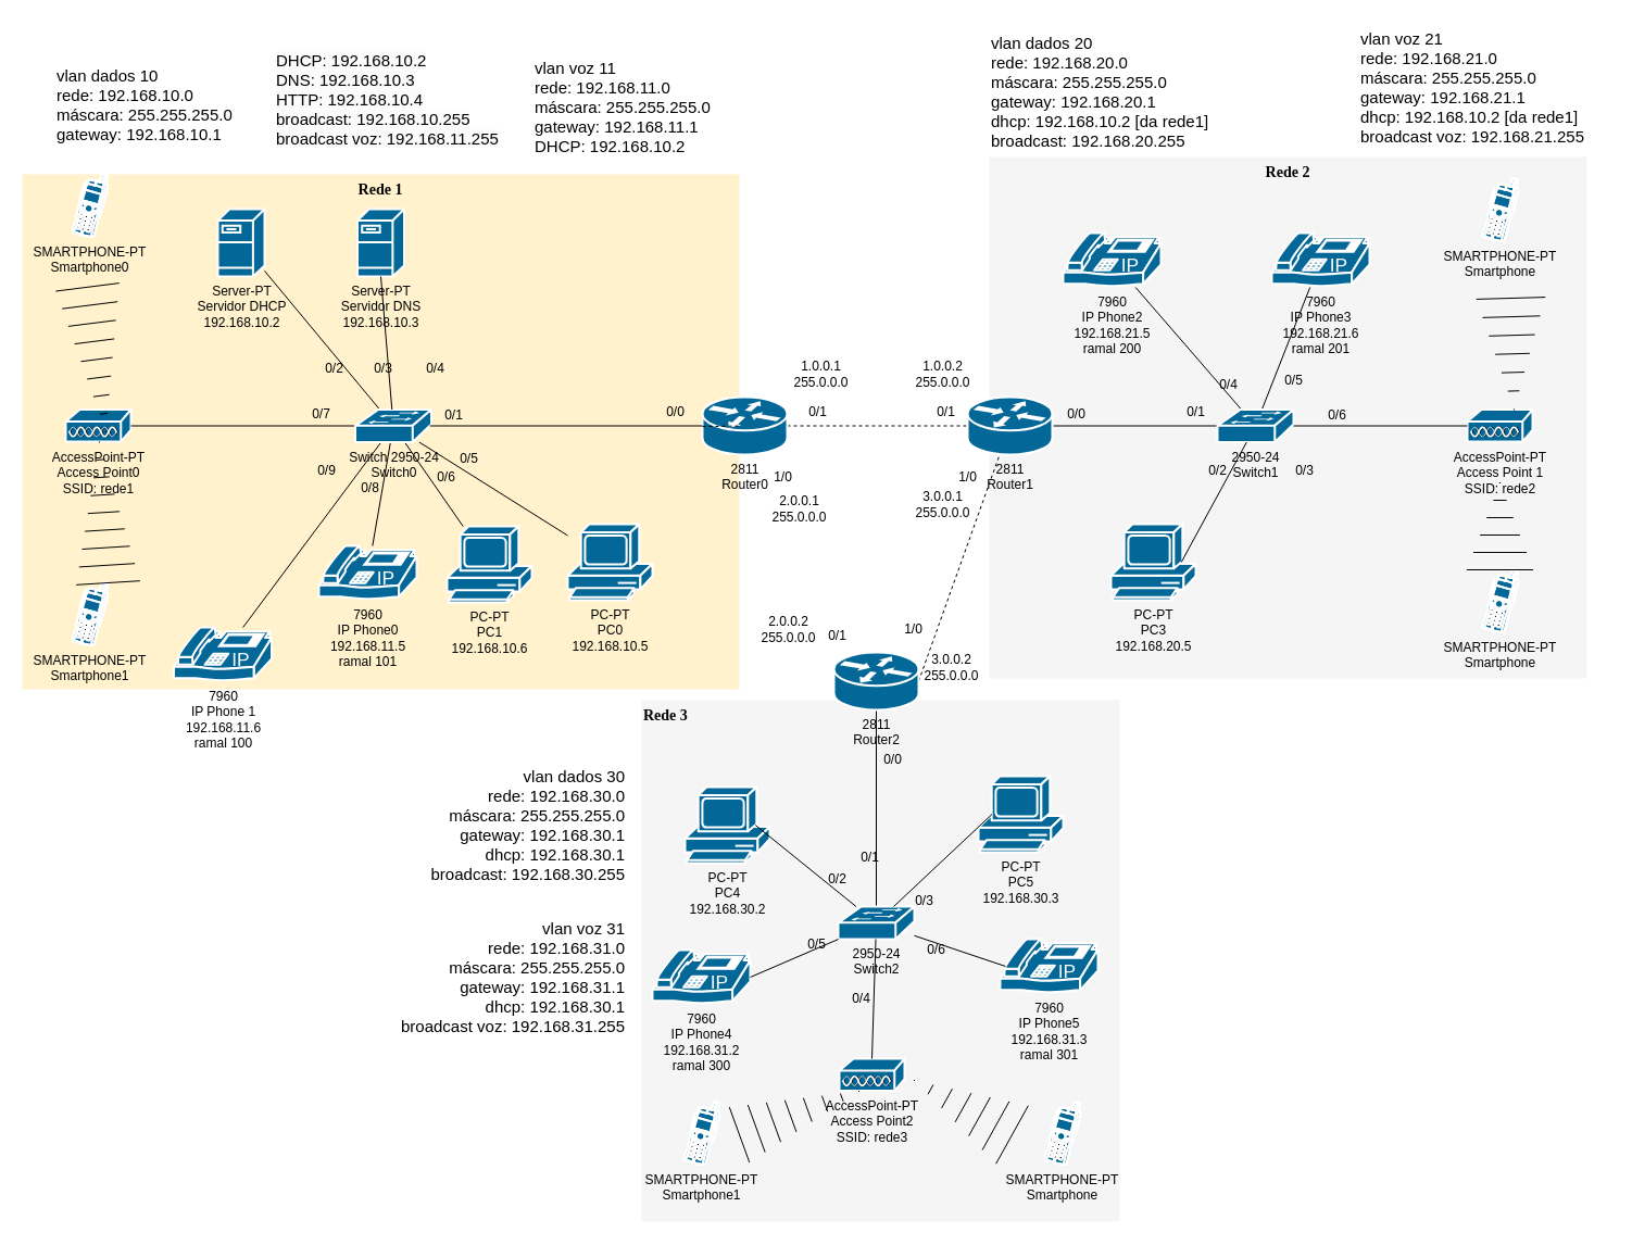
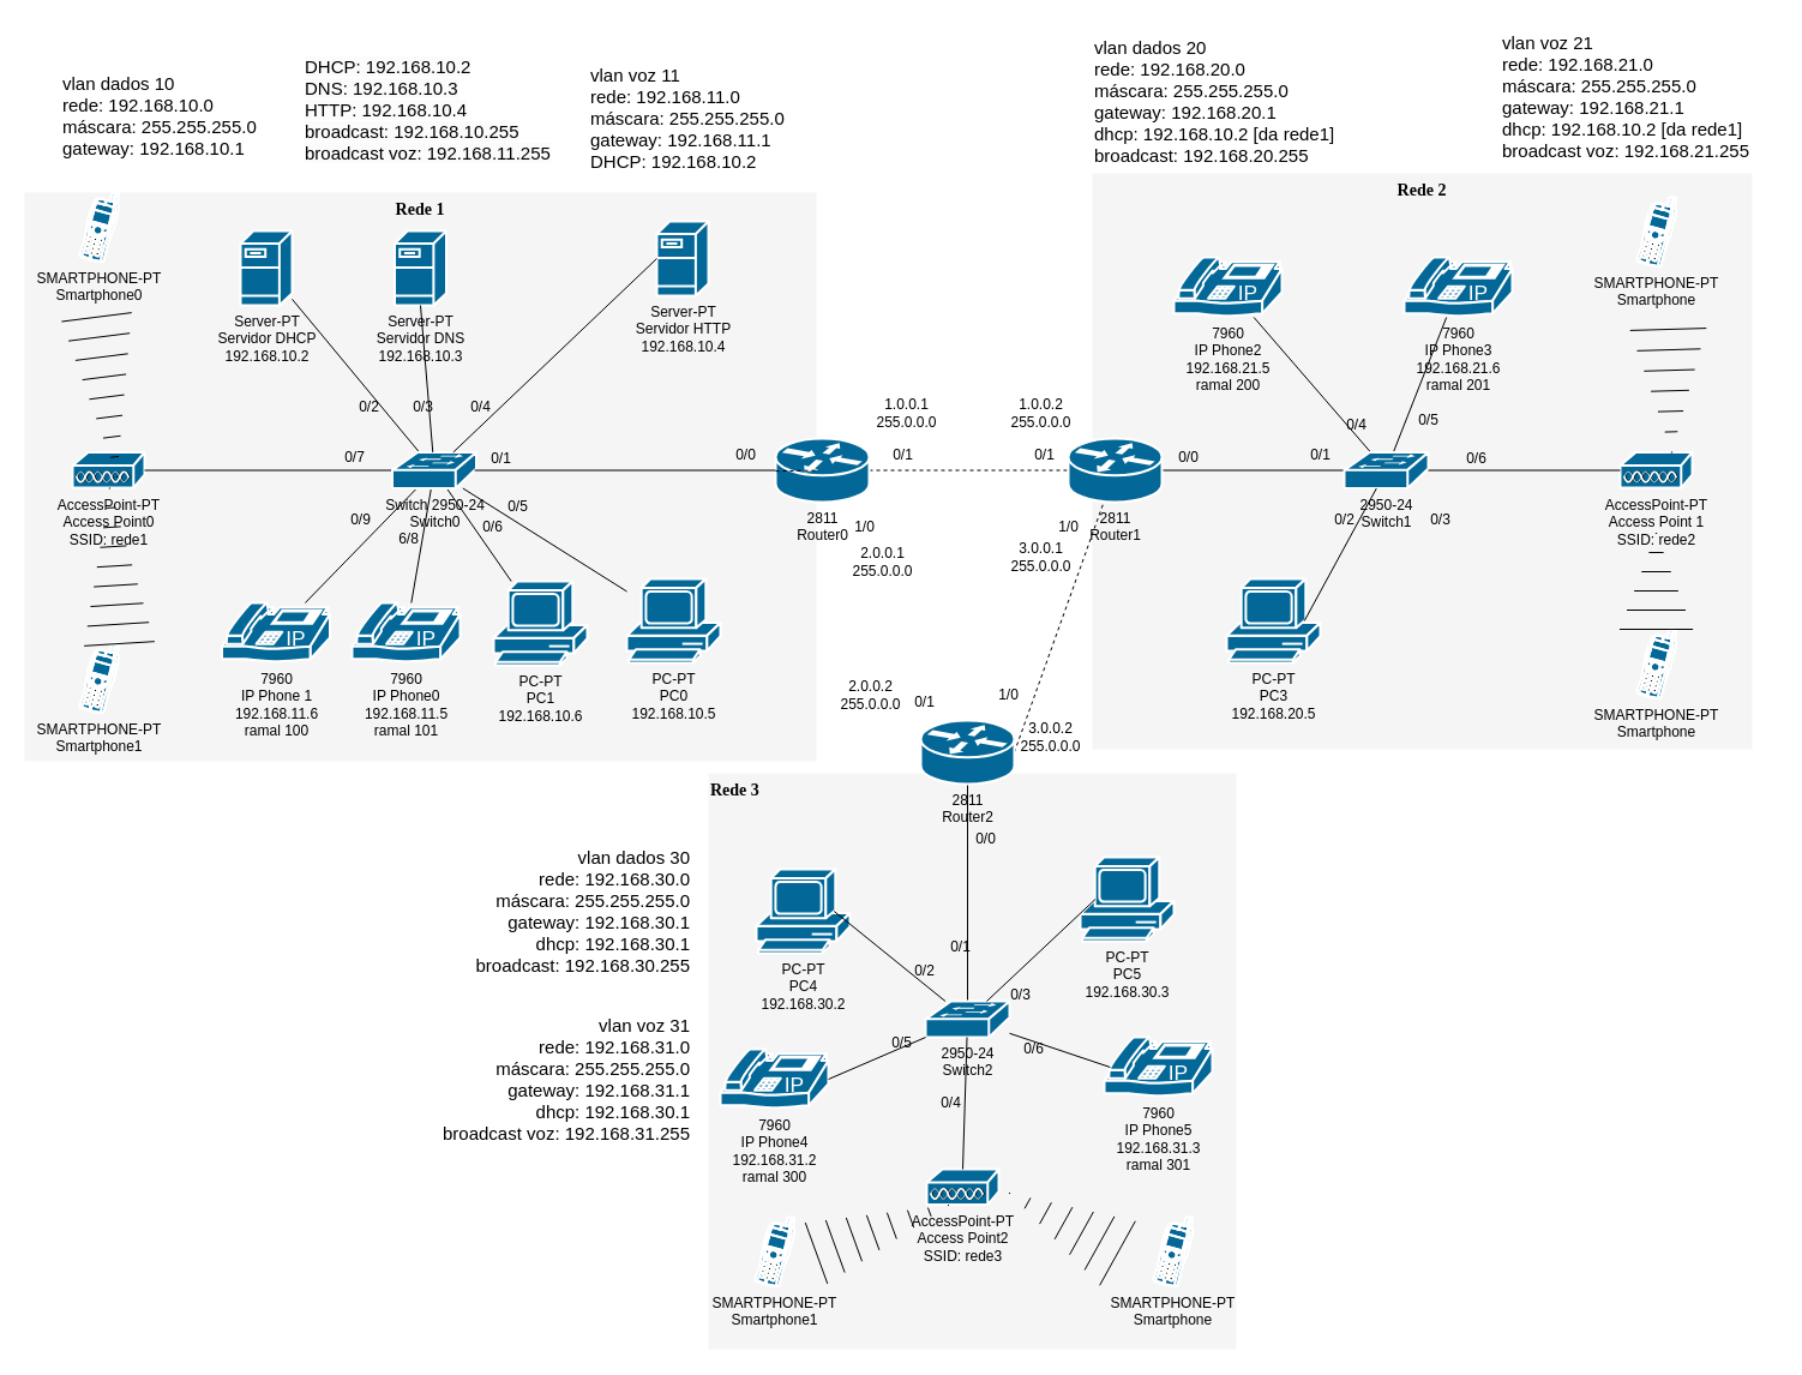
- <mxCell id="2" value="Rede 1" style="whiteSpace=wrap;html=1;rounded=0;shadow=0;comic=0;strokeWidth=1;fontFamily=Verdana;fontSize=14;fillColor=#fff2cc;strokeColor=none;verticalAlign=top;fontStyle=1;" parent="1" vertex="1"><mxGeometry x="20" y="160" width="660" height="474" as="geometry" /></mxCell>
+ <mxCell id="2" value="Rede 1" style="whiteSpace=wrap;html=1;rounded=0;shadow=0;comic=0;strokeWidth=1;fontFamily=Verdana;fontSize=14;fillColor=#f5f5f5;strokeColor=none;verticalAlign=top;fontStyle=1" parent="1" vertex="1"><mxGeometry x="20" y="160" width="660" height="474" as="geometry" /></mxCell>
+ <mxCell id="7" value="Server-PT&lt;br&gt;Servidor HTTP&lt;br&gt;192.168.10.4" style="shape=mxgraph.cisco.servers.fileserver;sketch=0;html=1;pointerEvents=1;dashed=0;fillColor=#036897;strokeColor=#ffffff;strokeWidth=2;verticalLabelPosition=bottom;verticalAlign=top;align=center;outlineConnect=0;" vertex="1" parent="1"><mxGeometry x="547" y="184" width="43" height="62" as="geometry" /></mxCell>
+ <mxCell id="51" style="rounded=0;orthogonalLoop=1;jettySize=auto;html=1;entryX=0;entryY=0.5;entryDx=0;entryDy=0;entryPerimeter=0;endArrow=none;endFill=0;" edge="1" parent="1" source="15" target="7"><mxGeometry relative="1" as="geometry" /></mxCell>
- <mxCell id="58" value="0/8" style="text;html=1;align=center;verticalAlign=middle;resizable=0;points=[];autosize=1;strokeColor=none;fillColor=none;" vertex="1" parent="1"><mxGeometry x="320" y="434" width="40" height="30" as="geometry" /></mxCell>
+ <mxCell id="58" value="6/8" style="text;html=1;align=center;verticalAlign=middle;resizable=0;points=[];autosize=1;strokeColor=none;fillColor=none;" vertex="1" parent="1"><mxGeometry x="320" y="434" width="40" height="30" as="geometry" /></mxCell>
- <mxCell id="18" value="7960&lt;br&gt;IP Phone 1&lt;br&gt;192.168.11.6&lt;br&gt;ramal 100" style="shape=mxgraph.cisco.modems_and_phones.ip_phone;sketch=0;html=1;pointerEvents=1;dashed=0;fillColor=#036897;strokeColor=#ffffff;strokeWidth=2;verticalLabelPosition=bottom;verticalAlign=top;align=center;outlineConnect=0;" vertex="1" parent="1"><mxGeometry x="159.5" y="577" width="90" height="50" as="geometry" /></mxCell>
+ <mxCell id="18" value="7960&lt;br&gt;IP Phone 1&lt;br&gt;192.168.11.6&lt;br&gt;ramal 100" style="shape=mxgraph.cisco.modems_and_phones.ip_phone;sketch=0;html=1;pointerEvents=1;dashed=0;fillColor=#036897;strokeColor=#ffffff;strokeWidth=2;verticalLabelPosition=bottom;verticalAlign=top;align=center;outlineConnect=0;" vertex="1" parent="1"><mxGeometry x="184.5" y="502" width="90" height="50" as="geometry" /></mxCell>
